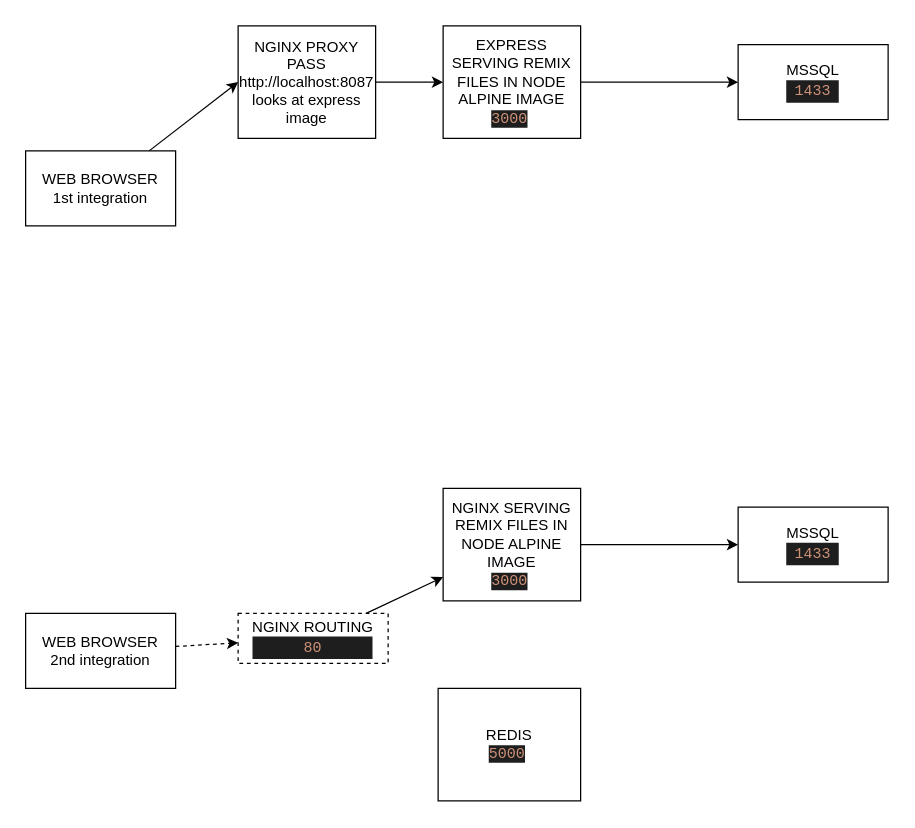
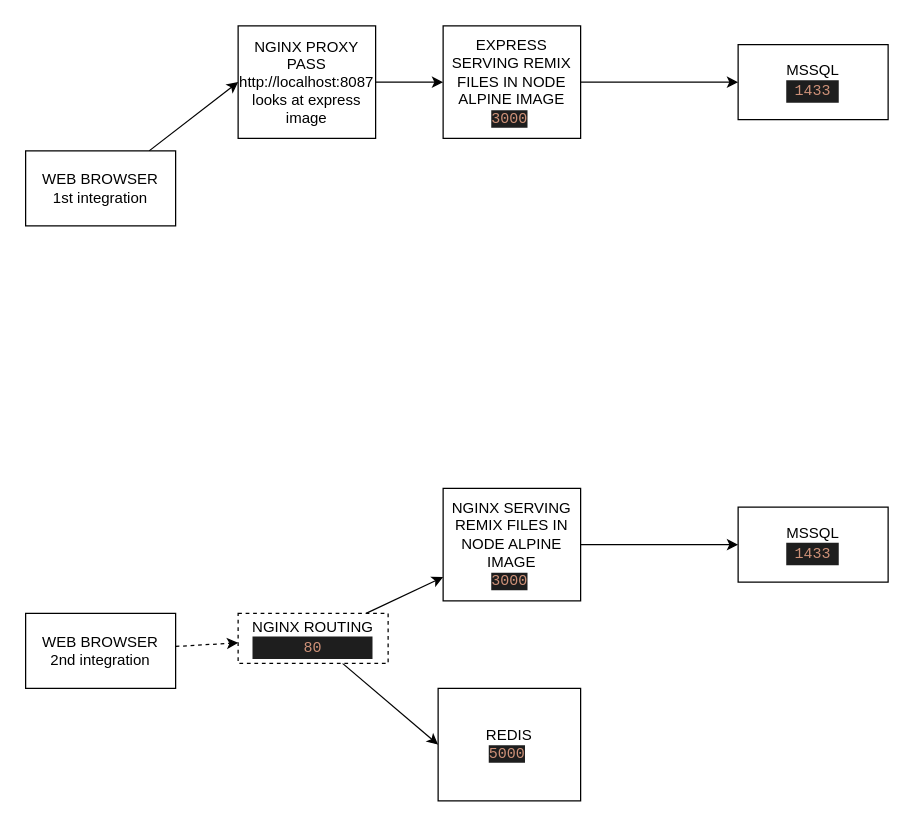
+ <mxCell id="5" style="edgeStyle=none;html=1;entryX=0;entryY=0.5;entryDx=0;entryDy=0;" parent="1" source="6" target="10" edge="1"><mxGeometry relative="1" as="geometry" /></mxCell>
